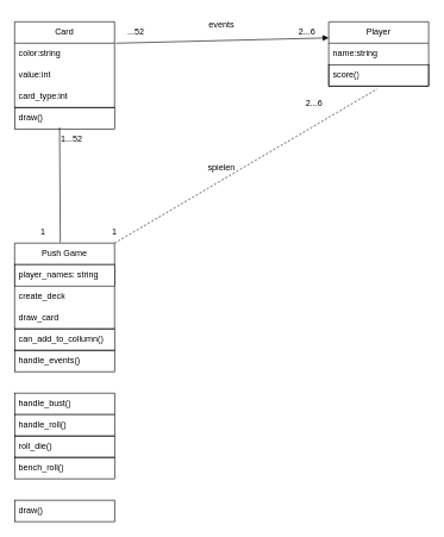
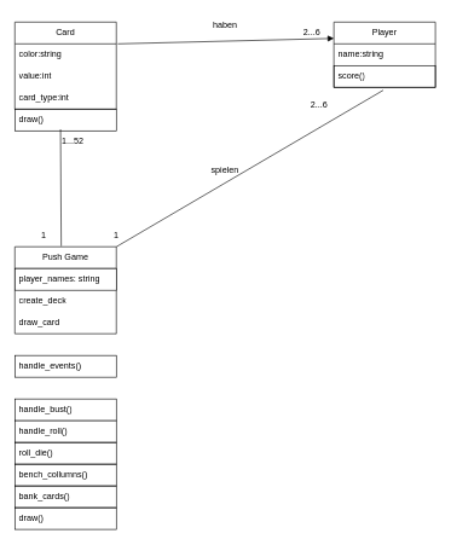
- <mxCell id="31" value="events" style="text;html=1;align=center;verticalAlign=middle;whiteSpace=wrap;rounded=0;" vertex="1" parent="1"><mxGeometry x="280" y="20" width="60" height="30" as="geometry" /></mxCell>
+ <mxCell id="31" value="haben" style="text;html=1;align=center;verticalAlign=middle;whiteSpace=wrap;rounded=0;" vertex="1" parent="1"><mxGeometry x="280" y="20" width="60" height="30" as="geometry" /></mxCell>
- <mxCell id="26" value="...52" style="text;html=1;align=center;verticalAlign=middle;whiteSpace=wrap;rounded=0;" vertex="1" parent="1"><mxGeometry x="160" y="30" width="60" height="30" as="geometry" /></mxCell>
- <mxCell id="23" value="" style="endArrow=none;html=1;rounded=0;entryX=0.486;entryY=1.133;entryDx=0;entryDy=0;entryPerimeter=0;exitX=1;exitY=0;exitDx=0;exitDy=0;dashed=1;" edge="1" parent="1" source="10" target="9"><mxGeometry width="50" height="50" relative="1" as="geometry"><mxPoint x="340" y="560" as="sourcePoint" /><mxPoint x="390" y="510" as="targetPoint" /></mxGeometry></mxCell>
+ <mxCell id="23" value="" style="endArrow=none;html=1;rounded=0;entryX=0.486;entryY=1.133;entryDx=0;entryDy=0;entryPerimeter=0;exitX=1;exitY=0;exitDx=0;exitDy=0;" edge="1" parent="1" source="10" target="9"><mxGeometry width="50" height="50" relative="1" as="geometry"><mxPoint x="340" y="560" as="sourcePoint" /><mxPoint x="390" y="510" as="targetPoint" /></mxGeometry></mxCell>
- <mxCell id="17" value="can_add_to_collumn()" style="text;strokeColor=default;fillColor=none;align=left;verticalAlign=middle;spacingLeft=4;spacingRight=4;overflow=hidden;points=[[0,0.5],[1,0.5]];portConstraint=eastwest;rotatable=0;whiteSpace=wrap;html=1;" vertex="1" parent="1"><mxGeometry x="20" y="460" width="140" height="30" as="geometry" /></mxCell>
- <mxCell id="19" value="bench_roll()" style="text;strokeColor=default;fillColor=none;align=left;verticalAlign=middle;spacingLeft=4;spacingRight=4;overflow=hidden;points=[[0,0.5],[1,0.5]];portConstraint=eastwest;rotatable=0;whiteSpace=wrap;html=1;" vertex="1" parent="1"><mxGeometry x="20" y="640" width="140" height="30" as="geometry" /></mxCell>
+ <mxCell id="19" value="bench_collumns()" style="text;strokeColor=default;fillColor=none;align=left;verticalAlign=middle;spacingLeft=4;spacingRight=4;overflow=hidden;points=[[0,0.5],[1,0.5]];portConstraint=eastwest;rotatable=0;whiteSpace=wrap;html=1;" vertex="1" parent="1"><mxGeometry x="20" y="640" width="140" height="30" as="geometry" /></mxCell>
+ <mxCell id="20" value="bank_cards()" style="text;strokeColor=default;fillColor=none;align=left;verticalAlign=middle;spacingLeft=4;spacingRight=4;overflow=hidden;points=[[0,0.5],[1,0.5]];portConstraint=eastwest;rotatable=0;whiteSpace=wrap;html=1;" vertex="1" parent="1"><mxGeometry x="20" y="670" width="140" height="30" as="geometry" /></mxCell>
